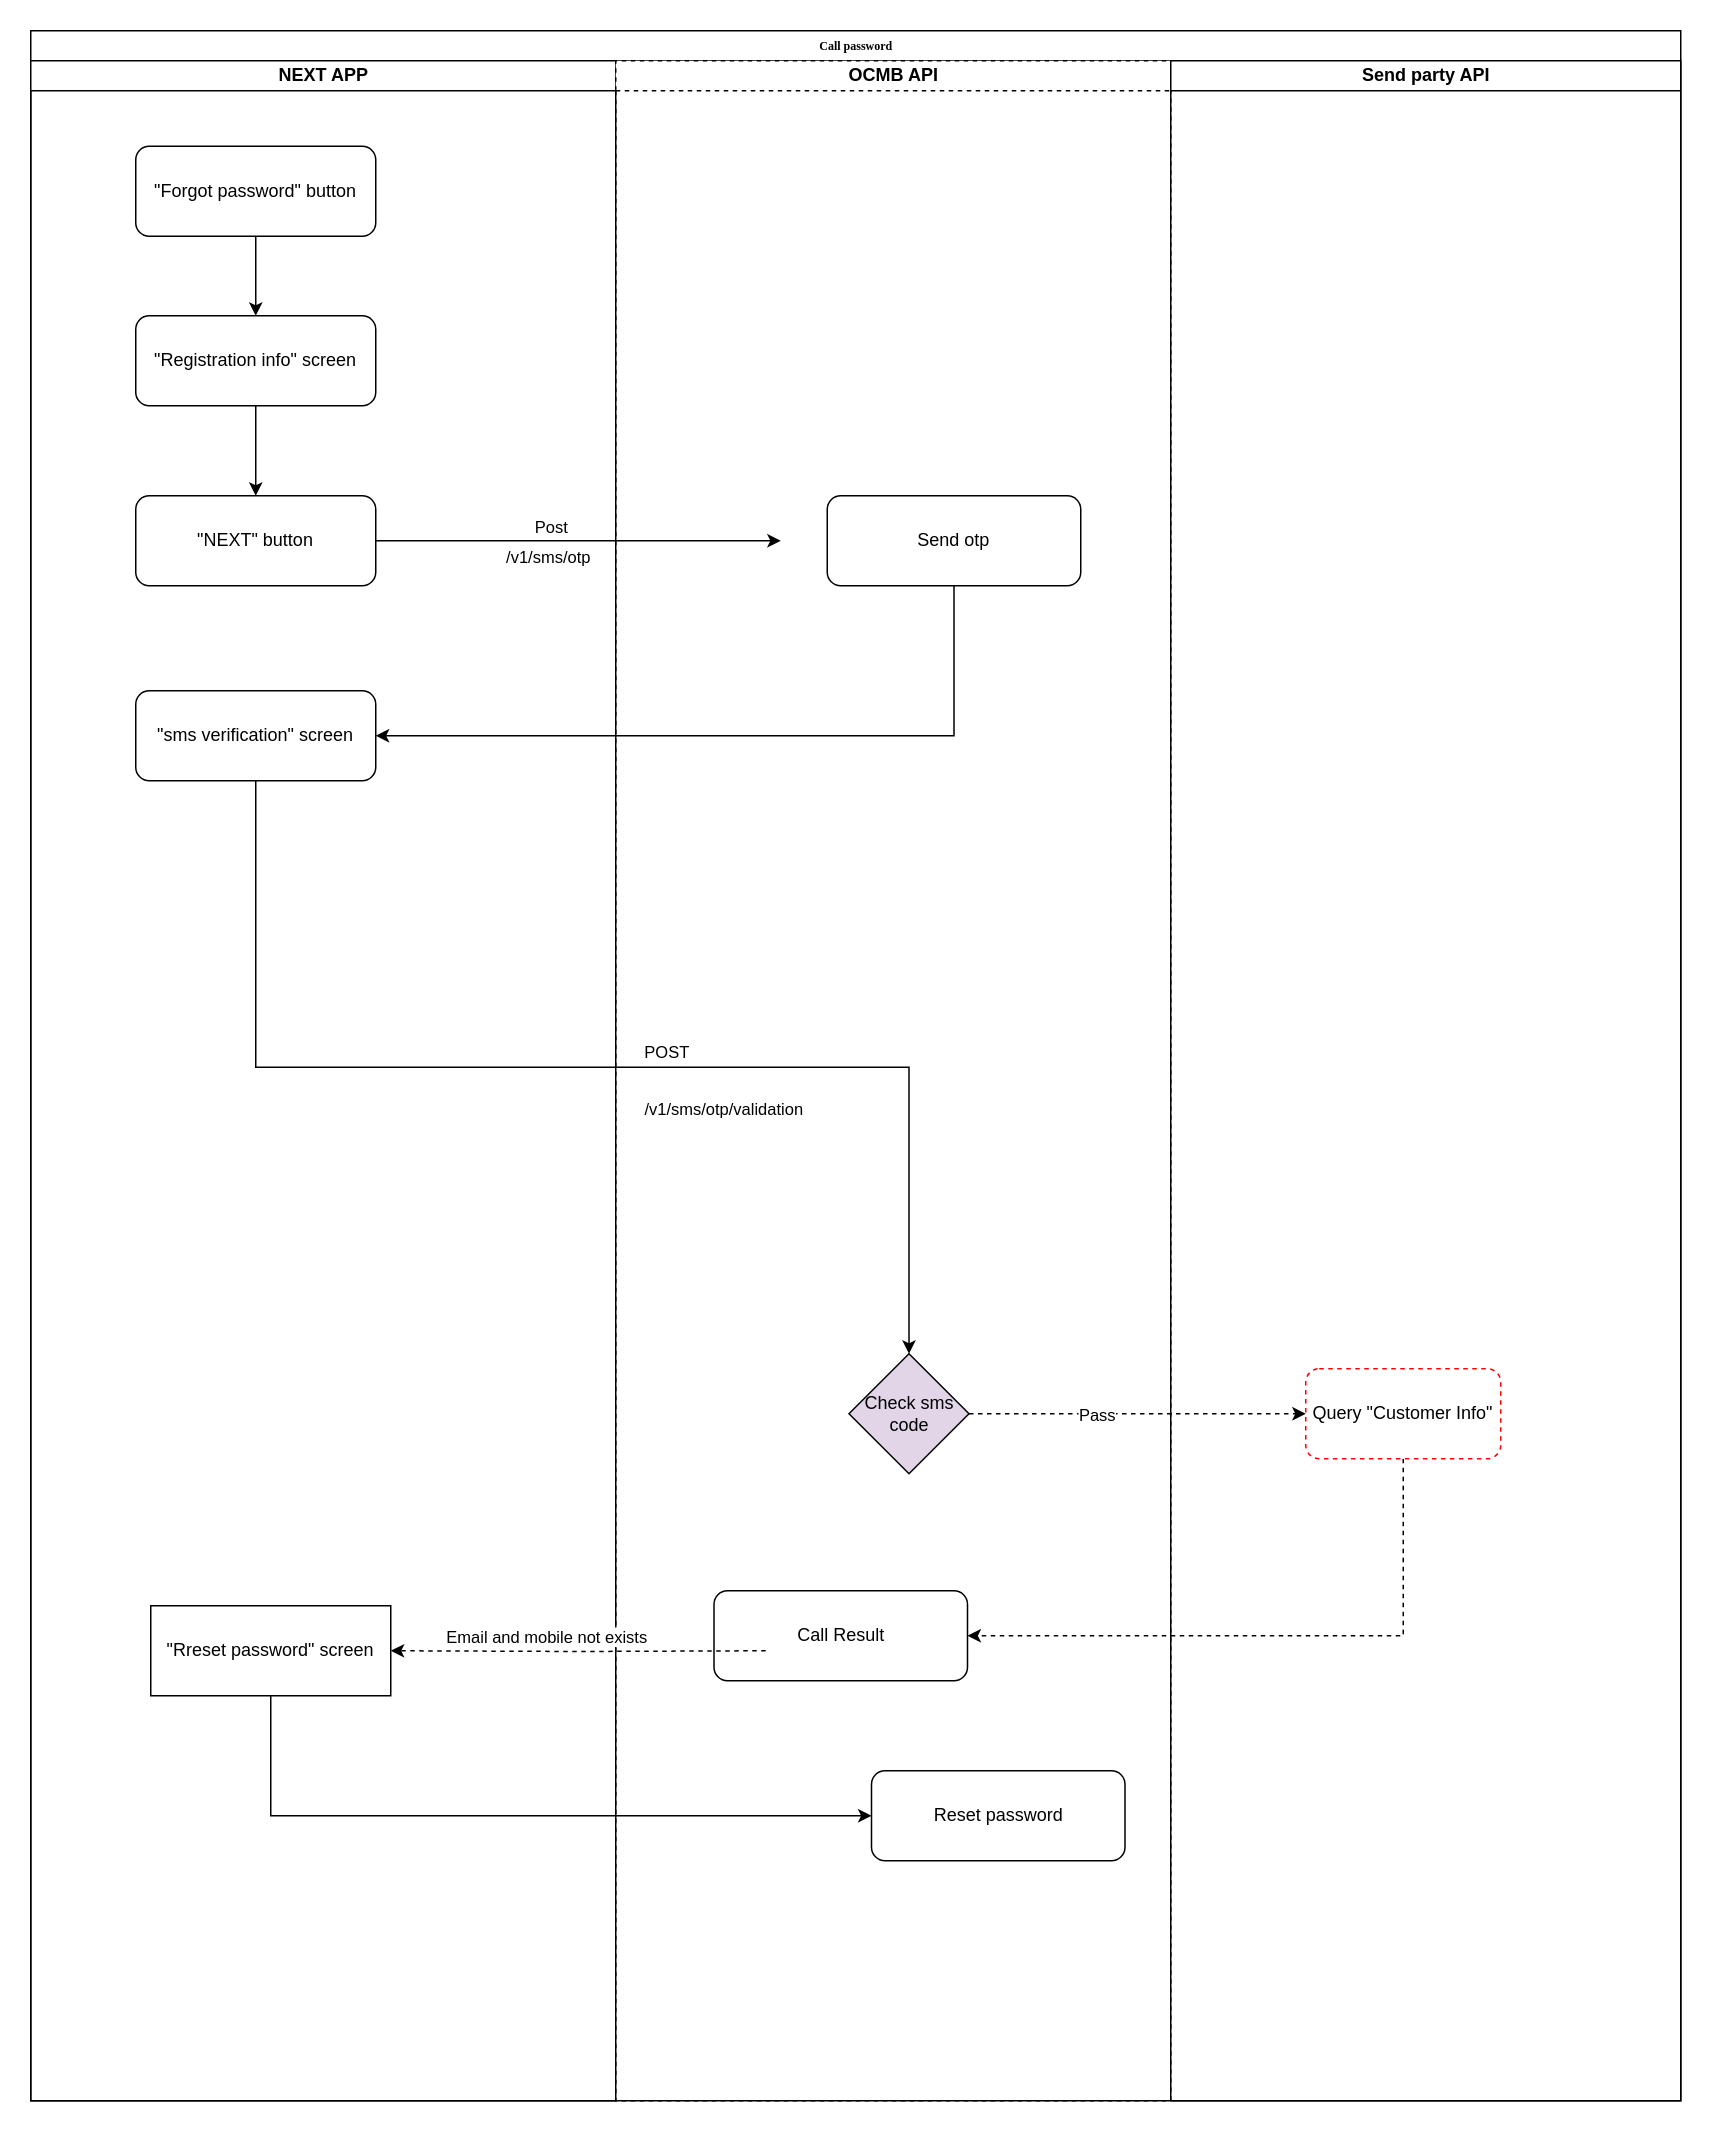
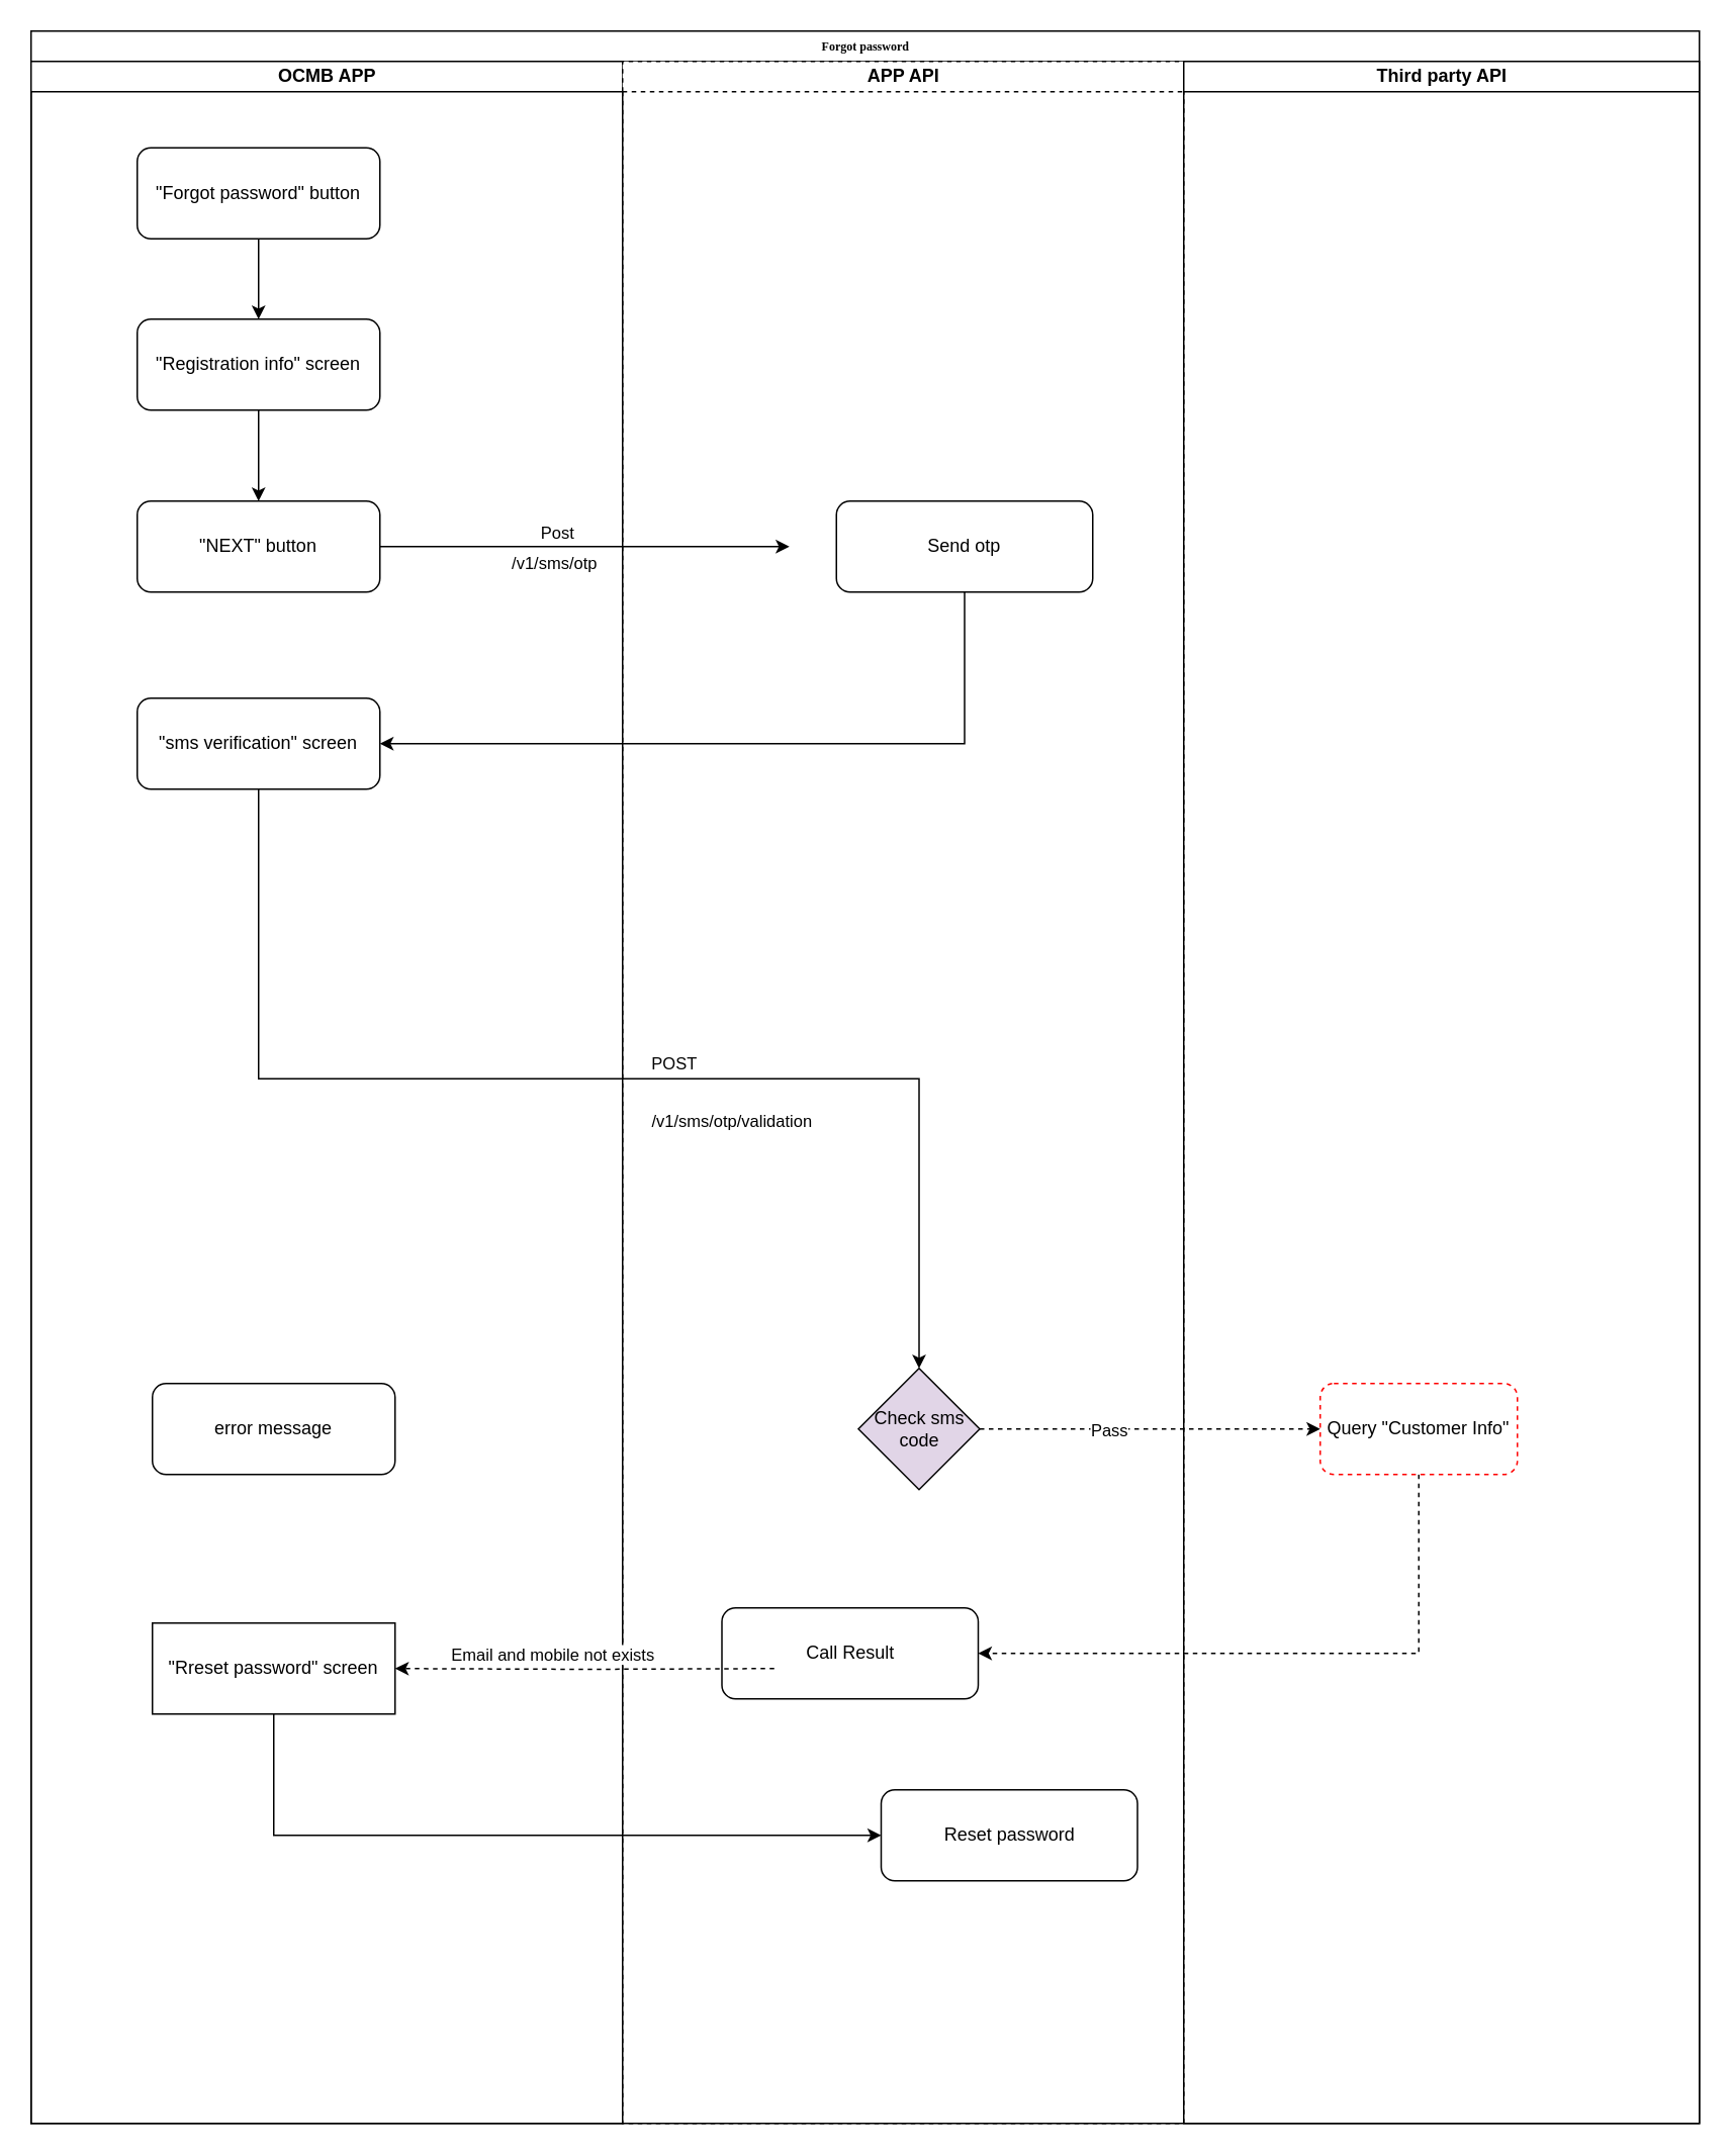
- <mxCell id="2" value="&lt;div&gt;&lt;span style=&quot;font-size: 8px;&quot;&gt;Call password&lt;/span&gt;&lt;/div&gt;" style="swimlane;html=1;childLayout=stackLayout;startSize=20;rounded=0;shadow=0;labelBackgroundColor=none;strokeWidth=1;fontFamily=Verdana;fontSize=8;align=center;" parent="1" vertex="1"><mxGeometry width="1100" height="1380" as="geometry" x="20" y="20"><mxRectangle x="70" y="40" width="190" height="30" as="alternateBounds" /></mxGeometry></mxCell>
+ <mxCell id="2" value="&lt;div&gt;&lt;span style=&quot;font-size: 8px;&quot;&gt;Forgot password&lt;/span&gt;&lt;/div&gt;" style="swimlane;html=1;childLayout=stackLayout;startSize=20;rounded=0;shadow=0;labelBackgroundColor=none;strokeWidth=1;fontFamily=Verdana;fontSize=8;align=center;" parent="1" vertex="1"><mxGeometry width="1100" height="1380" as="geometry" x="20" y="20"><mxRectangle x="70" y="40" width="190" height="30" as="alternateBounds" /></mxGeometry></mxCell>
- <mxCell id="3" value="NEXT APP" style="swimlane;html=1;startSize=20;" parent="2" vertex="1"><mxGeometry y="20" width="390" height="1360" as="geometry"><mxRectangle x="40" y="20" width="40" height="730" as="alternateBounds" /></mxGeometry></mxCell>
+ <mxCell id="3" value="OCMB APP" style="swimlane;html=1;startSize=20;" parent="2" vertex="1"><mxGeometry y="20" width="390" height="1360" as="geometry"><mxRectangle x="40" y="20" width="40" height="730" as="alternateBounds" /></mxGeometry></mxCell>
- <mxCell id="15" value="OCMB API" style="swimlane;html=1;startSize=20;dashed=1;" parent="2" vertex="1"><mxGeometry x="390" y="20" width="370" height="1360" as="geometry"><mxRectangle x="80" y="20" width="40" height="730" as="alternateBounds" /></mxGeometry></mxCell>
+ <mxCell id="15" value="APP API" style="swimlane;html=1;startSize=20;dashed=1;" parent="2" vertex="1"><mxGeometry x="390" y="20" width="370" height="1360" as="geometry"><mxRectangle x="80" y="20" width="40" height="730" as="alternateBounds" /></mxGeometry></mxCell>
- <mxCell id="30" value="&lt;div&gt;Send party API&lt;/div&gt;" style="swimlane;html=1;startSize=20;" parent="2" vertex="1"><mxGeometry x="760" y="20" width="340" height="1360" as="geometry"><mxRectangle x="120" y="20" width="40" height="730" as="alternateBounds" /></mxGeometry></mxCell>
+ <mxCell id="30" value="&lt;div&gt;Third party API&lt;/div&gt;" style="swimlane;html=1;startSize=20;" parent="2" vertex="1"><mxGeometry x="760" y="20" width="340" height="1360" as="geometry"><mxRectangle x="120" y="20" width="40" height="730" as="alternateBounds" /></mxGeometry></mxCell>
+ <mxCell id="7" value="error message" style="rounded=1;whiteSpace=wrap;html=1;" parent="3" vertex="1"><mxGeometry x="80" y="872" width="160" height="60" as="geometry" /></mxCell>
